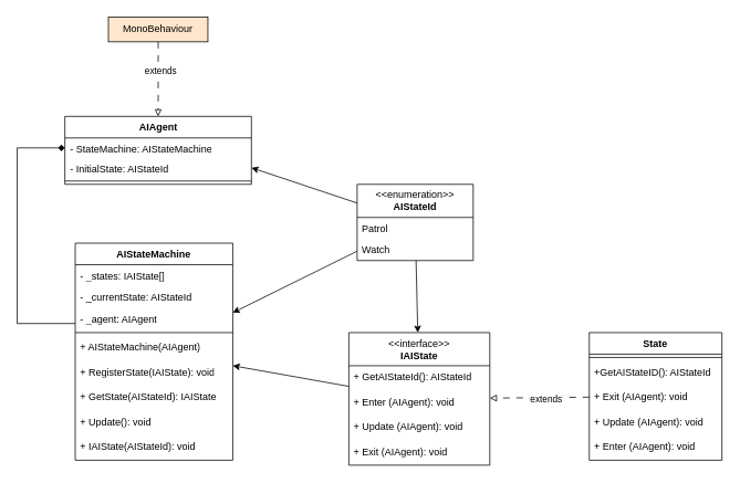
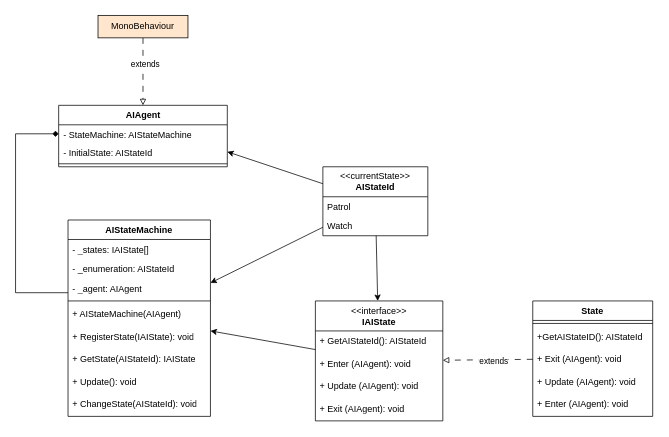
- <mxCell id="17" value="&lt;div&gt;&amp;lt;&amp;lt;enumeration&amp;gt;&amp;gt;&lt;/div&gt;&lt;div&gt;&lt;b&gt;AIStateId&lt;/b&gt;&lt;/div&gt;" style="swimlane;fontStyle=0;childLayout=stackLayout;horizontal=1;startSize=40;fillColor=none;horizontalStack=0;resizeParent=1;resizeParentMax=0;resizeLast=0;collapsible=1;marginBottom=0;whiteSpace=wrap;html=1;" vertex="1" parent="1"><mxGeometry x="430" y="222" width="140" height="92" as="geometry" /></mxCell>
+ <mxCell id="17" value="&lt;div&gt;&amp;lt;&amp;lt;currentState&amp;gt;&amp;gt;&lt;/div&gt;&lt;div&gt;&lt;b&gt;AIStateId&lt;/b&gt;&lt;/div&gt;" style="swimlane;fontStyle=0;childLayout=stackLayout;horizontal=1;startSize=40;fillColor=none;horizontalStack=0;resizeParent=1;resizeParentMax=0;resizeLast=0;collapsible=1;marginBottom=0;whiteSpace=wrap;html=1;" vertex="1" parent="1"><mxGeometry x="430" y="222" width="140" height="92" as="geometry" /></mxCell>
- <mxCell id="22" value="- _currentState: AIStateId" style="text;strokeColor=none;fillColor=none;align=left;verticalAlign=top;spacingLeft=4;spacingRight=4;overflow=hidden;rotatable=0;points=[[0,0.5],[1,0.5]];portConstraint=eastwest;whiteSpace=wrap;html=1;" vertex="1" parent="20"><mxGeometry y="52" width="190" height="26" as="geometry" /></mxCell>
+ <mxCell id="22" value="- _enumeration: AIStateId" style="text;strokeColor=none;fillColor=none;align=left;verticalAlign=top;spacingLeft=4;spacingRight=4;overflow=hidden;rotatable=0;points=[[0,0.5],[1,0.5]];portConstraint=eastwest;whiteSpace=wrap;html=1;" vertex="1" parent="20"><mxGeometry y="52" width="190" height="26" as="geometry" /></mxCell>
- <mxCell id="29" value="+ IAIState(AIStateId): void" style="text;strokeColor=none;fillColor=none;align=left;verticalAlign=top;spacingLeft=4;spacingRight=4;overflow=hidden;rotatable=0;points=[[0,0.5],[1,0.5]];portConstraint=eastwest;whiteSpace=wrap;html=1;" vertex="1" parent="20"><mxGeometry y="232" width="190" height="30" as="geometry" /></mxCell>
+ <mxCell id="29" value="+ ChangeState(AIStateId): void" style="text;strokeColor=none;fillColor=none;align=left;verticalAlign=top;spacingLeft=4;spacingRight=4;overflow=hidden;rotatable=0;points=[[0,0.5],[1,0.5]];portConstraint=eastwest;whiteSpace=wrap;html=1;" vertex="1" parent="20"><mxGeometry y="232" width="190" height="30" as="geometry" /></mxCell>
